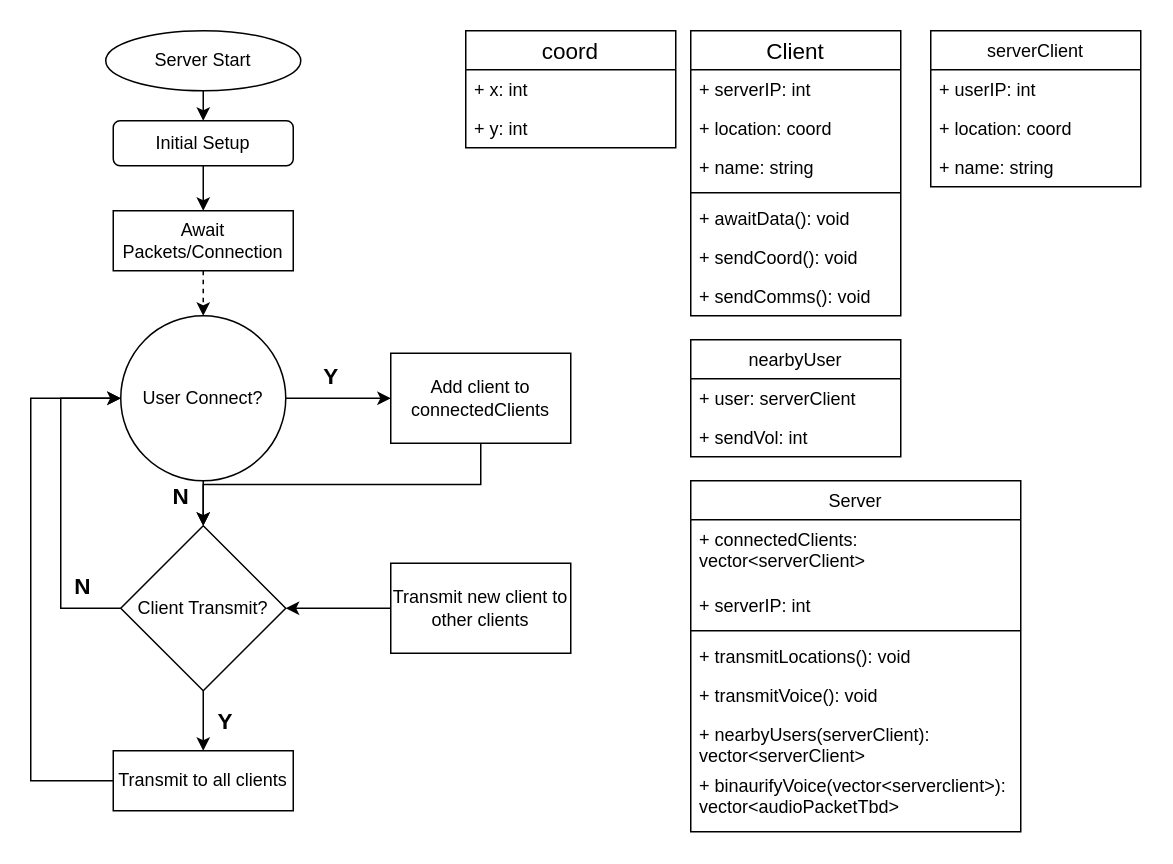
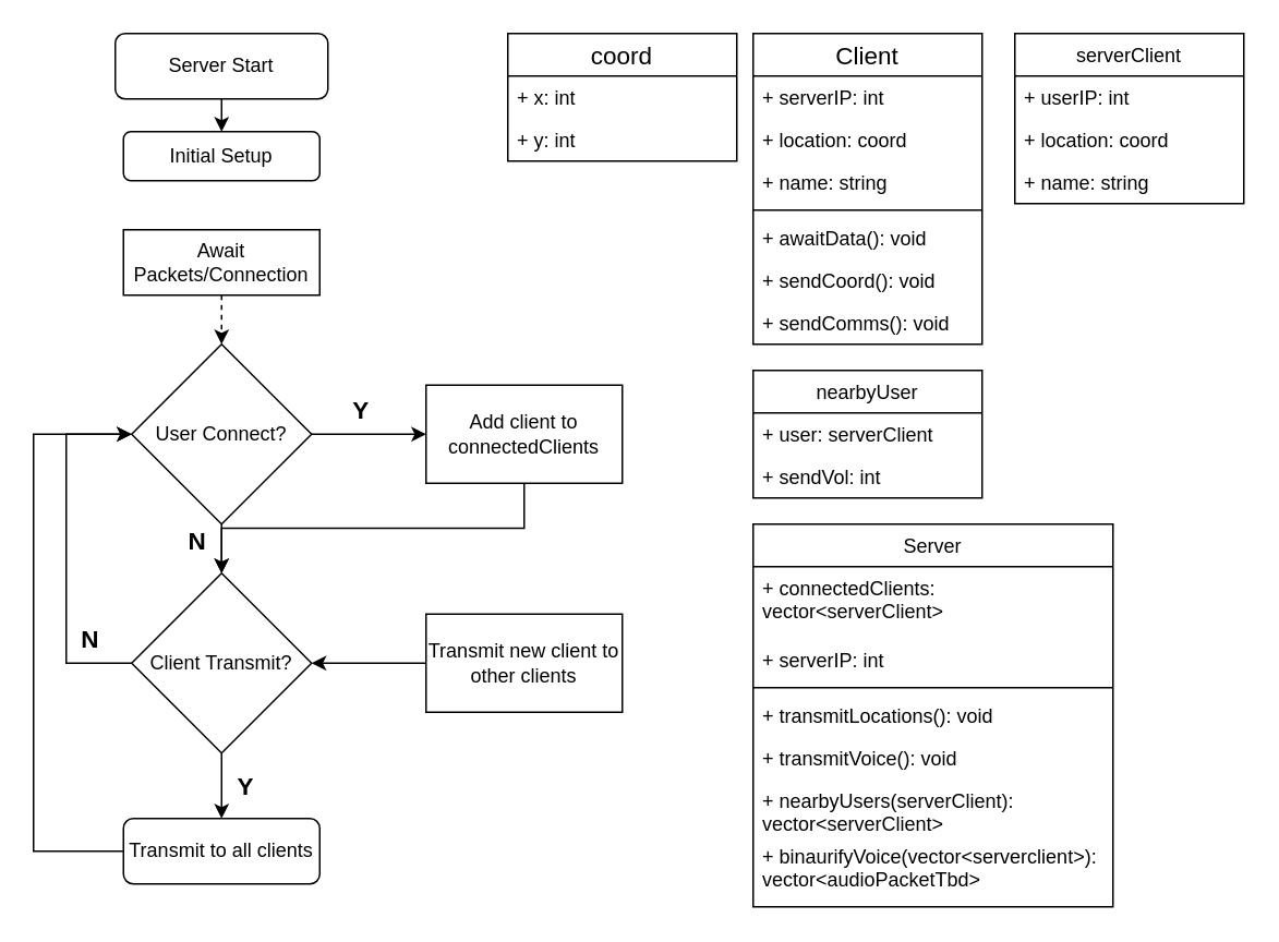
- <mxCell id="3" value="Server Start" style="ellipse;whiteSpace=wrap;html=1;" vertex="1" parent="1"><mxGeometry x="70" y="20" width="130" height="40" as="geometry" /></mxCell>
+ <mxCell id="3" value="Server Start" style="whiteSpace=wrap;html=1;rounded=1;" vertex="1" parent="1"><mxGeometry x="70" y="20" width="130" height="40" as="geometry" /></mxCell>
- <mxCell id="4" style="edgeStyle=orthogonalEdgeStyle;rounded=0;orthogonalLoop=1;jettySize=auto;html=1;exitX=0.5;exitY=1;exitDx=0;exitDy=0;entryX=0.5;entryY=0;entryDx=0;entryDy=0;" edge="1" parent="1" source="5" target="7"><mxGeometry relative="1" as="geometry" /></mxCell>
- <mxCell id="10" value="User Connect?" style="ellipse;whiteSpace=wrap;html=1;" vertex="1" parent="1"><mxGeometry x="80" y="210" width="110" height="110" as="geometry" /></mxCell>
+ <mxCell id="10" value="User Connect?" style="rhombus;whiteSpace=wrap;html=1;" vertex="1" parent="1"><mxGeometry x="80" y="210" width="110" height="110" as="geometry" /></mxCell>
- <mxCell id="19" value="Transmit to all clients" style="rounded=0;whiteSpace=wrap;html=1;" vertex="1" parent="1"><mxGeometry x="75" y="500" width="120" height="40" as="geometry" /></mxCell>
+ <mxCell id="19" value="Transmit to all clients" style="whiteSpace=wrap;html=1;rounded=1;" vertex="1" parent="1"><mxGeometry x="75" y="500" width="120" height="40" as="geometry" /></mxCell>
